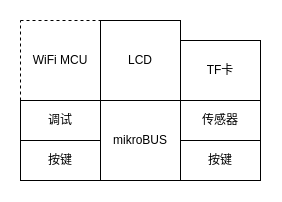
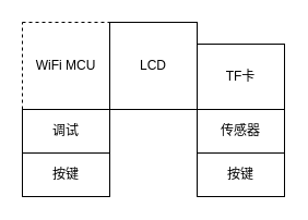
- <mxCell id="4" value="mikroBUS" style="whiteSpace=wrap;html=1;aspect=fixed;" vertex="1" parent="1"><mxGeometry x="100" y="100" width="80" height="80" as="geometry" /></mxCell>
